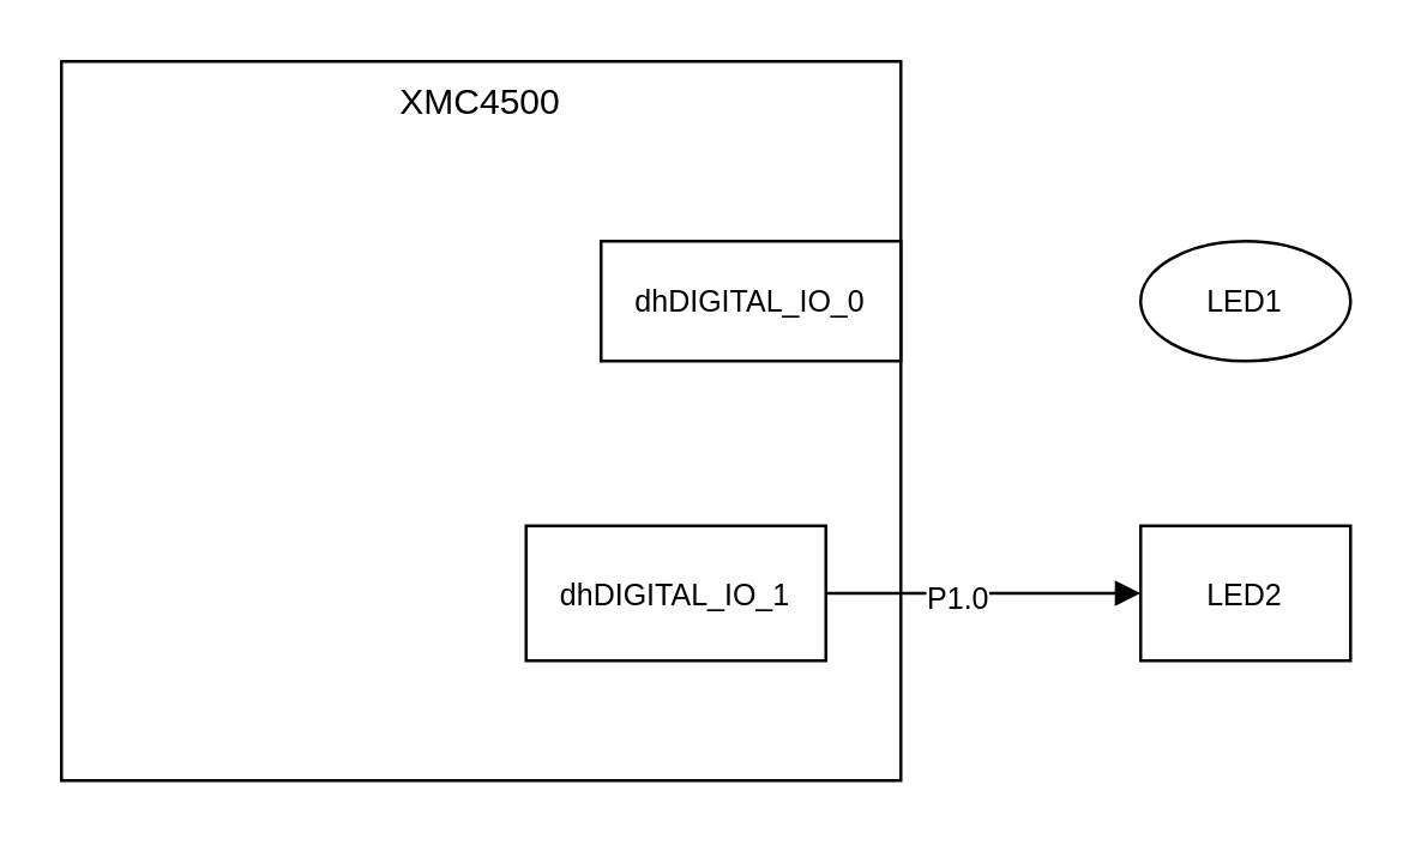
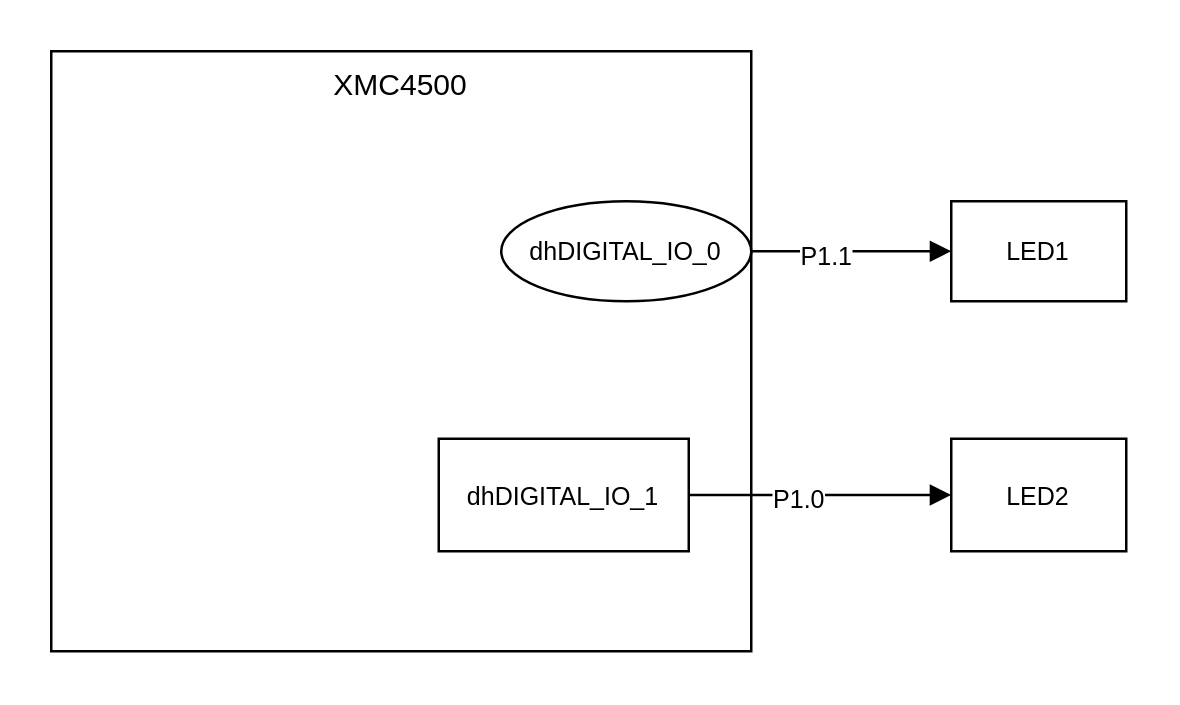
- <mxCell id="3" value="dhDIGITAL_IO_0" style="whiteSpace=wrap;html=1;strokeColor=#000000;strokeWidth=1;fillColor=none;fontSize=10;align=center;" parent="1" vertex="1"><mxGeometry x="200" y="80" width="100" height="40" as="geometry" /></mxCell>
+ <mxCell id="3" value="dhDIGITAL_IO_0" style="ellipse;whiteSpace=wrap;html=1;strokeColor=#000000;strokeWidth=1;fillColor=none;fontSize=10;align=center;" parent="1" vertex="1"><mxGeometry x="200" y="80" width="100" height="40" as="geometry" /></mxCell>
+ <mxCell id="7" value="" style="endArrow=block;html=1;strokeWidth=1;fontSize=10;exitX=1;exitY=0.5;entryX=0;entryY=0.5;endFill=1;" parent="1" source="3" target="5" edge="1"><mxGeometry x="456" y="195" width="50" height="50" as="geometry"><mxPoint x="8" y="-30" as="sourcePoint" /><mxPoint x="58" y="-80" as="targetPoint" /></mxGeometry></mxCell>
+ <mxCell id="8" value="P1.1" style="text;html=1;resizable=0;points=[];align=center;verticalAlign=middle;labelBackgroundColor=#ffffff;fontSize=10;" parent="7" vertex="1" connectable="0"><mxGeometry relative="1" as="geometry"><mxPoint x="-11" y="1" as="offset" /></mxGeometry></mxCell>
- <mxCell id="5" value="LED1" style="ellipse;whiteSpace=wrap;html=1;strokeColor=#000000;strokeWidth=1;fillColor=none;fontSize=10;align=center;" parent="1" vertex="1"><mxGeometry x="380" y="80" width="70" height="40" as="geometry" /></mxCell>
+ <mxCell id="5" value="LED1" style="whiteSpace=wrap;html=1;strokeColor=#000000;strokeWidth=1;fillColor=none;fontSize=10;align=center;" parent="1" vertex="1"><mxGeometry x="380" y="80" width="70" height="40" as="geometry" /></mxCell>
